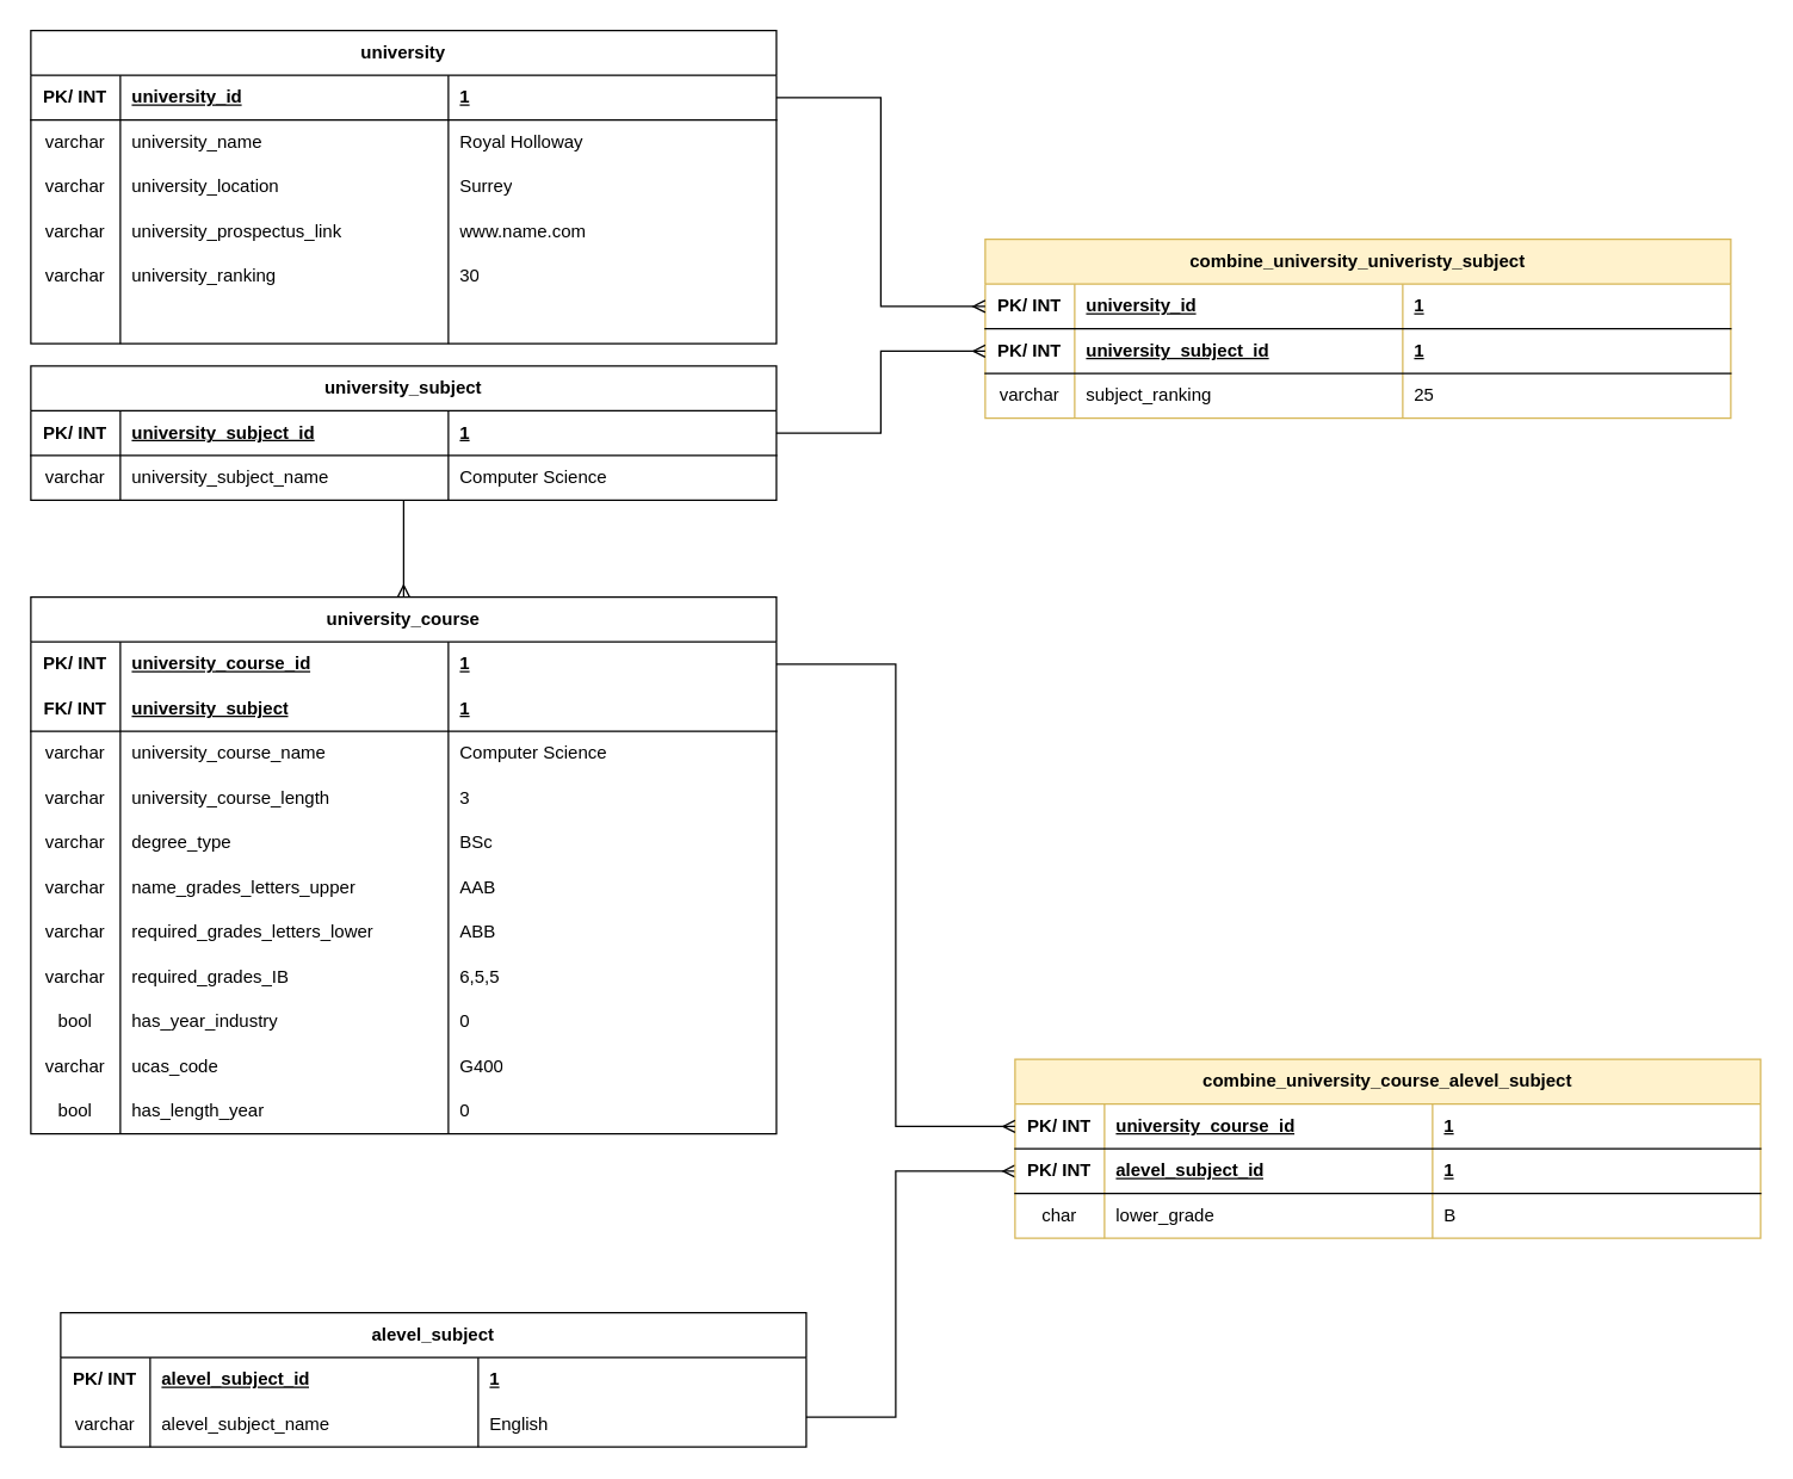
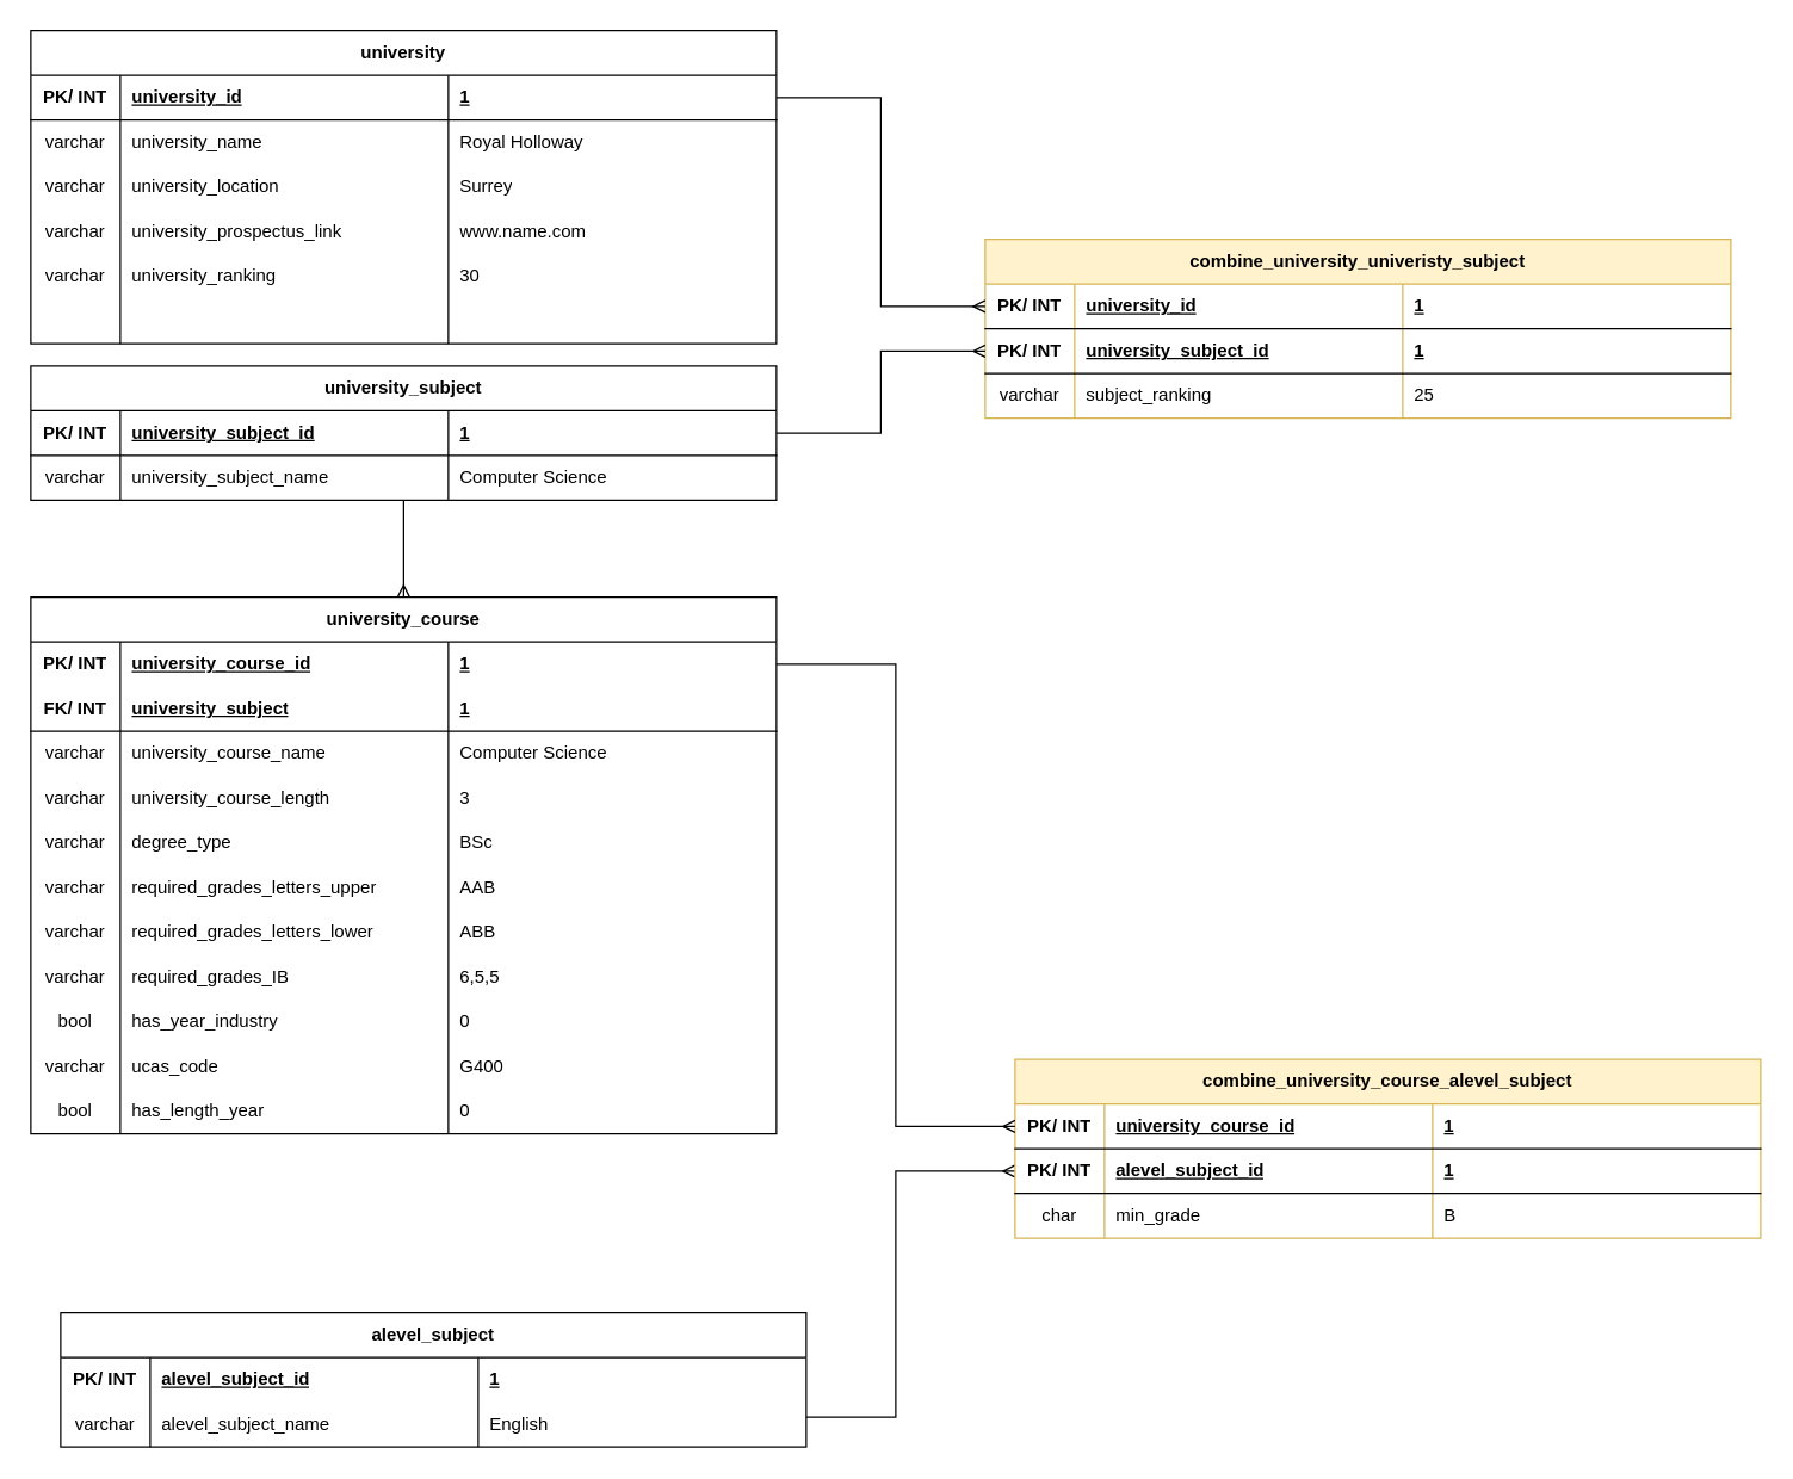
- <mxCell id="25" value="name_grades_letters_upper" style="shape=partialRectangle;connectable=0;fillColor=none;top=0;left=0;bottom=0;right=0;align=left;spacingLeft=6;overflow=hidden;html=1;whiteSpace=wrap;" vertex="1" parent="23"><mxGeometry x="60" width="220" height="30" as="geometry"><mxRectangle width="220" height="30" as="alternateBounds" /></mxGeometry></mxCell>
+ <mxCell id="25" value="required_grades_letters_upper" style="shape=partialRectangle;connectable=0;fillColor=none;top=0;left=0;bottom=0;right=0;align=left;spacingLeft=6;overflow=hidden;html=1;whiteSpace=wrap;" vertex="1" parent="23"><mxGeometry x="60" width="220" height="30" as="geometry"><mxRectangle width="220" height="30" as="alternateBounds" /></mxGeometry></mxCell>
- <mxCell id="118" value="lower_grade" style="shape=partialRectangle;connectable=0;fillColor=none;top=0;left=0;bottom=0;right=0;align=left;spacingLeft=6;overflow=hidden;html=1;whiteSpace=wrap;" vertex="1" parent="116"><mxGeometry x="60" width="220" height="30" as="geometry"><mxRectangle width="220" height="30" as="alternateBounds" /></mxGeometry></mxCell>
+ <mxCell id="118" value="min_grade" style="shape=partialRectangle;connectable=0;fillColor=none;top=0;left=0;bottom=0;right=0;align=left;spacingLeft=6;overflow=hidden;html=1;whiteSpace=wrap;" vertex="1" parent="116"><mxGeometry x="60" width="220" height="30" as="geometry"><mxRectangle width="220" height="30" as="alternateBounds" /></mxGeometry></mxCell>
